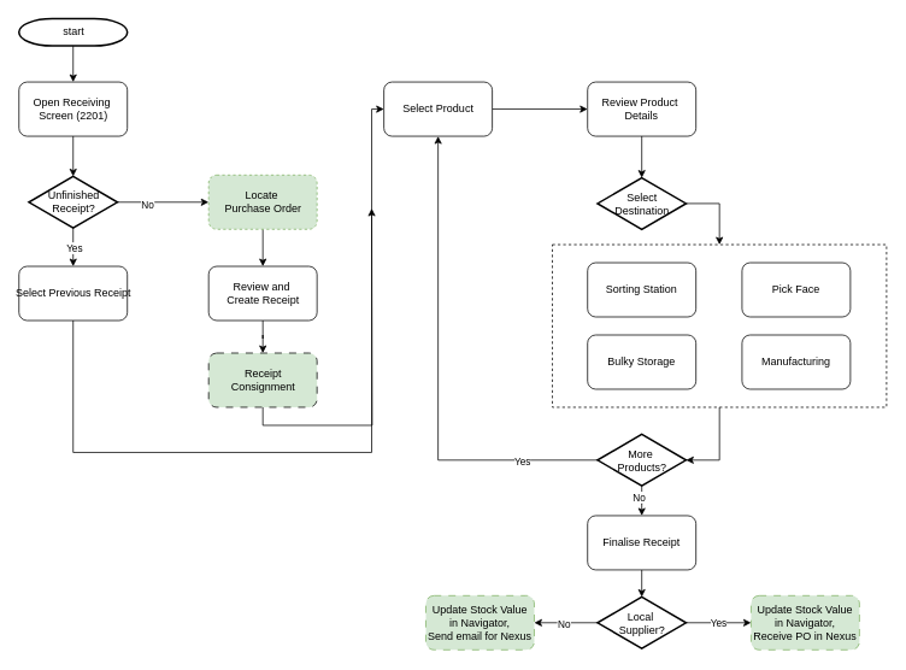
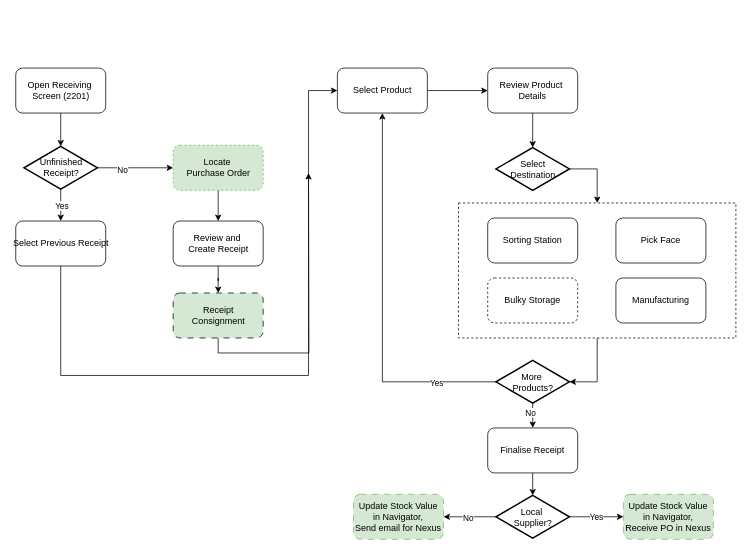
- <mxCell id="3" value="start" style="shape=mxgraph.flowchart.terminator;strokeWidth=2;gradientColor=none;gradientDirection=north;fontStyle=0;html=1;" parent="1" vertex="1"><mxGeometry x="20.5" y="20" width="120" height="30" as="geometry" /></mxCell>
- <mxCell id="2" value="" style="edgeStyle=orthogonalEdgeStyle;rounded=0;orthogonalLoop=1;jettySize=auto;html=1;" parent="1" source="3" target="12" edge="1"><mxGeometry relative="1" as="geometry" /></mxCell>
- <mxCell id="29" value="&lt;span style=&quot;text-wrap-mode: nowrap;&quot;&gt;Select Product&lt;/span&gt;" style="rounded=1;whiteSpace=wrap;html=1;" parent="1" vertex="1"><mxGeometry x="424.5" y="90" width="120" height="60" as="geometry" /></mxCell>
+ <mxCell id="29" value="&lt;span style=&quot;text-wrap-mode: nowrap;&quot;&gt;Select Product&lt;/span&gt;" style="rounded=1;whiteSpace=wrap;html=1;" parent="1" vertex="1"><mxGeometry x="449.5" y="90" width="120" height="60" as="geometry" /></mxCell>
- <mxCell id="23" value="&lt;span style=&quot;text-wrap-mode: nowrap;&quot;&gt;Bulky Storage&lt;/span&gt;" style="rounded=1;whiteSpace=wrap;html=1;" parent="1" vertex="1"><mxGeometry x="650" y="370" width="120" height="60" as="geometry" /></mxCell>
+ <mxCell id="23" value="&lt;span style=&quot;text-wrap-mode: nowrap;&quot;&gt;Bulky Storage&lt;/span&gt;" style="rounded=1;whiteSpace=wrap;html=1;dashed=1;" parent="1" vertex="1"><mxGeometry x="650" y="370" width="120" height="60" as="geometry" /></mxCell>
